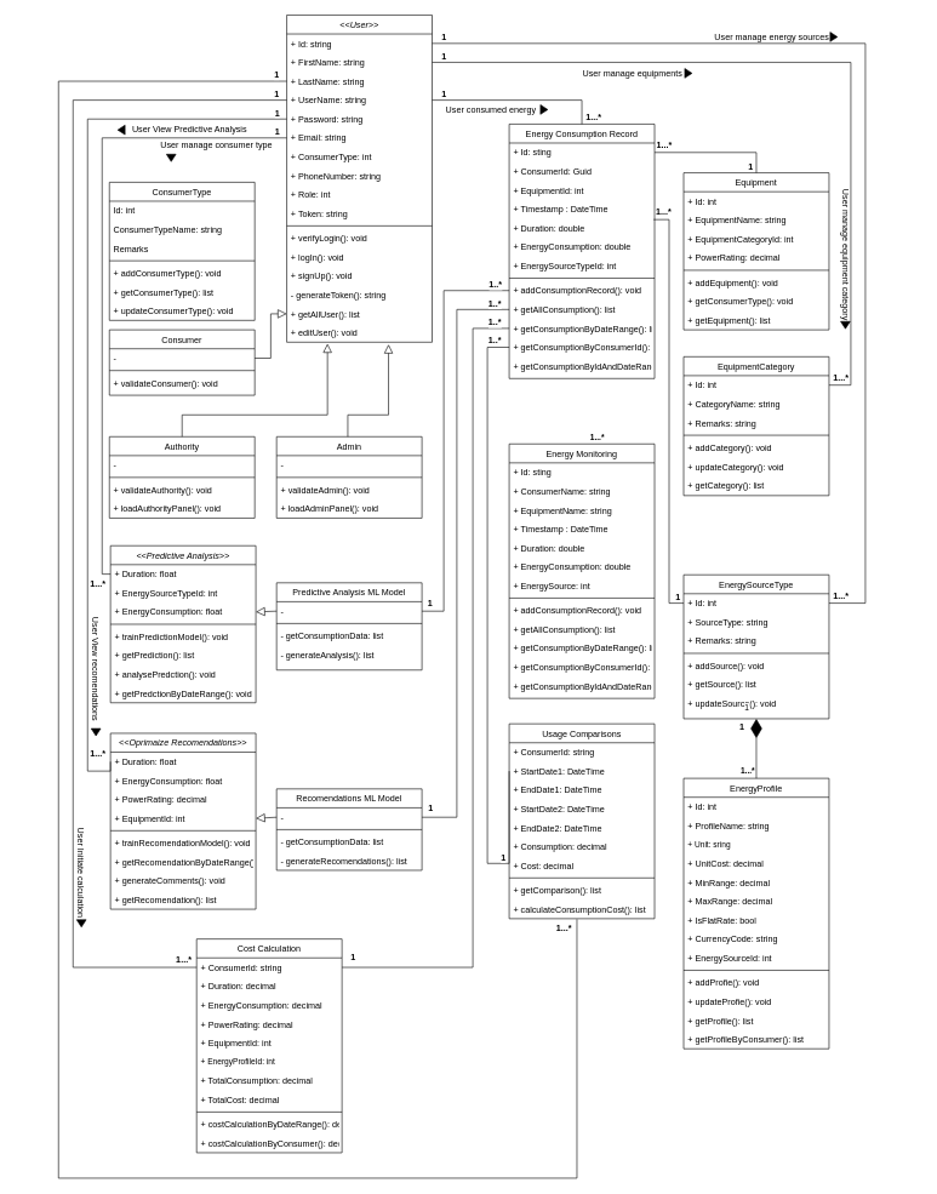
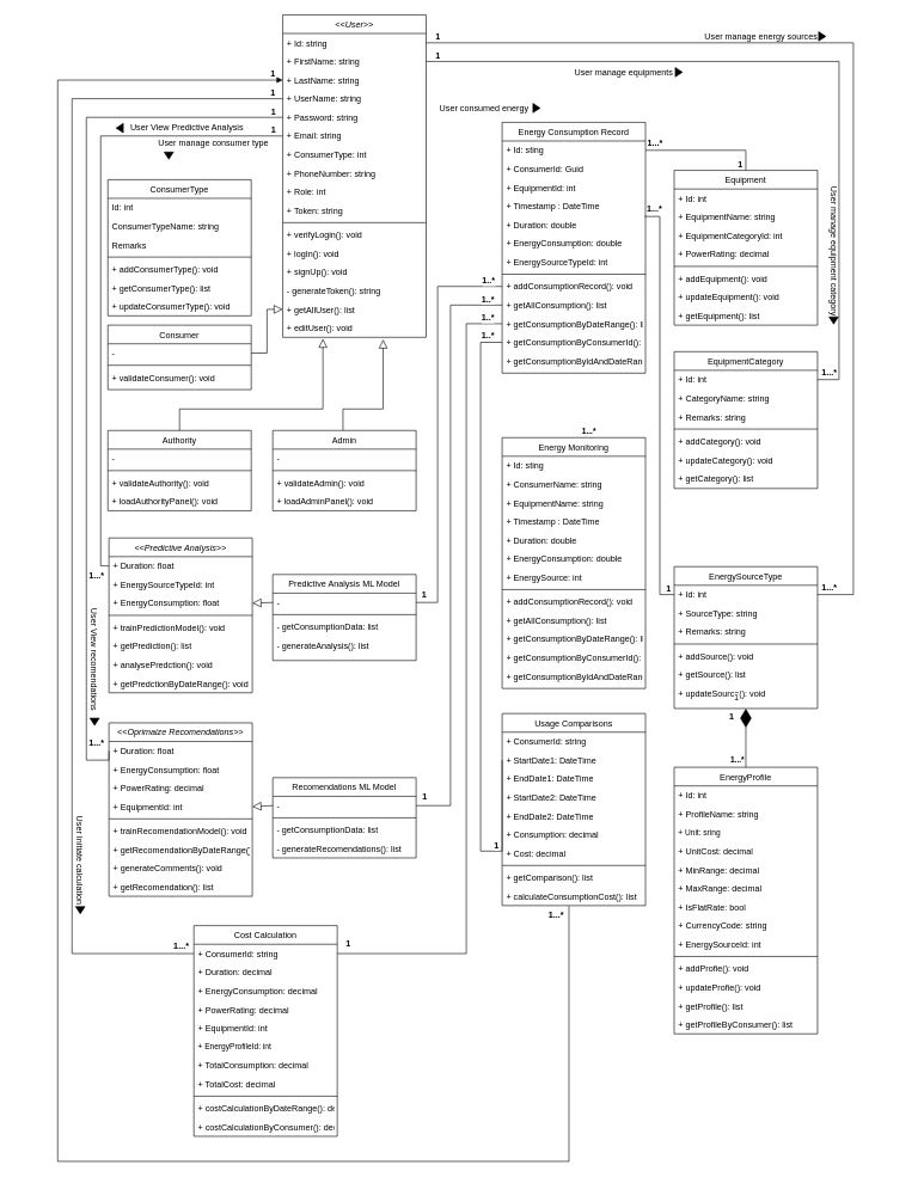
- <mxCell id="191" value="" style="endArrow=none;html=1;edgeStyle=orthogonalEdgeStyle;rounded=0;entryX=0;entryY=0.5;entryDx=0;entryDy=0;exitX=0.466;exitY=1.031;exitDx=0;exitDy=0;exitPerimeter=0;" parent="1" source="140" target="5" edge="1"><mxGeometry relative="1" as="geometry"><mxPoint x="460" y="1340" as="sourcePoint" /><mxPoint x="400" y="147" as="targetPoint" /><Array as="points"><mxPoint x="793" y="1620" /><mxPoint x="80" y="1620" /><mxPoint x="80" y="111" /></Array></mxGeometry></mxCell>
+ <mxCell id="191" value="" style="endArrow=block;html=1;edgeStyle=orthogonalEdgeStyle;rounded=0;entryX=0;entryY=0.5;entryDx=0;entryDy=0;exitX=0.466;exitY=1.031;exitDx=0;exitDy=0;exitPerimeter=0;" parent="1" source="140" target="5" edge="1"><mxGeometry relative="1" as="geometry"><mxPoint x="460" y="1340" as="sourcePoint" /><mxPoint x="400" y="147" as="targetPoint" /><Array as="points"><mxPoint x="793" y="1620" /><mxPoint x="80" y="1620" /><mxPoint x="80" y="111" /></Array></mxGeometry></mxCell>
- <mxCell id="156" value="" style="endArrow=none;html=1;edgeStyle=orthogonalEdgeStyle;rounded=0;entryX=1;entryY=0.5;entryDx=0;entryDy=0;exitX=0.5;exitY=0;exitDx=0;exitDy=0;" parent="1" source="25" target="6" edge="1"><mxGeometry relative="1" as="geometry"><mxPoint x="180" y="180" as="sourcePoint" /><mxPoint x="310" y="89" as="targetPoint" /></mxGeometry></mxCell>
- <mxCell id="157" value="1...*" style="edgeLabel;resizable=0;html=1;align=left;verticalAlign=bottom;fontStyle=1;fontSize=12;" parent="156" connectable="0" vertex="1"><mxGeometry x="-1" relative="1" as="geometry"><mxPoint x="4" y="-2" as="offset" /></mxGeometry></mxCell>
- <mxCell id="158" value="1" style="edgeLabel;resizable=0;html=1;align=right;verticalAlign=bottom;fontStyle=1;fontSize=12;" parent="156" connectable="0" vertex="1"><mxGeometry x="1" relative="1" as="geometry"><mxPoint x="20" as="offset" /></mxGeometry></mxCell>
- <mxCell id="70" value="+ getConsumerType(): void" style="text;align=left;verticalAlign=top;spacingLeft=4;spacingRight=4;overflow=hidden;rotatable=0;points=[[0,0.5],[1,0.5]];portConstraint=eastwest;fontSize=12;" parent="63" vertex="1"><mxGeometry y="164" width="200" height="26" as="geometry" /></mxCell>
+ <mxCell id="70" value="+ updateEquipment(): void" style="text;align=left;verticalAlign=top;spacingLeft=4;spacingRight=4;overflow=hidden;rotatable=0;points=[[0,0.5],[1,0.5]];portConstraint=eastwest;fontSize=12;" parent="63" vertex="1"><mxGeometry y="164" width="200" height="26" as="geometry" /></mxCell>
